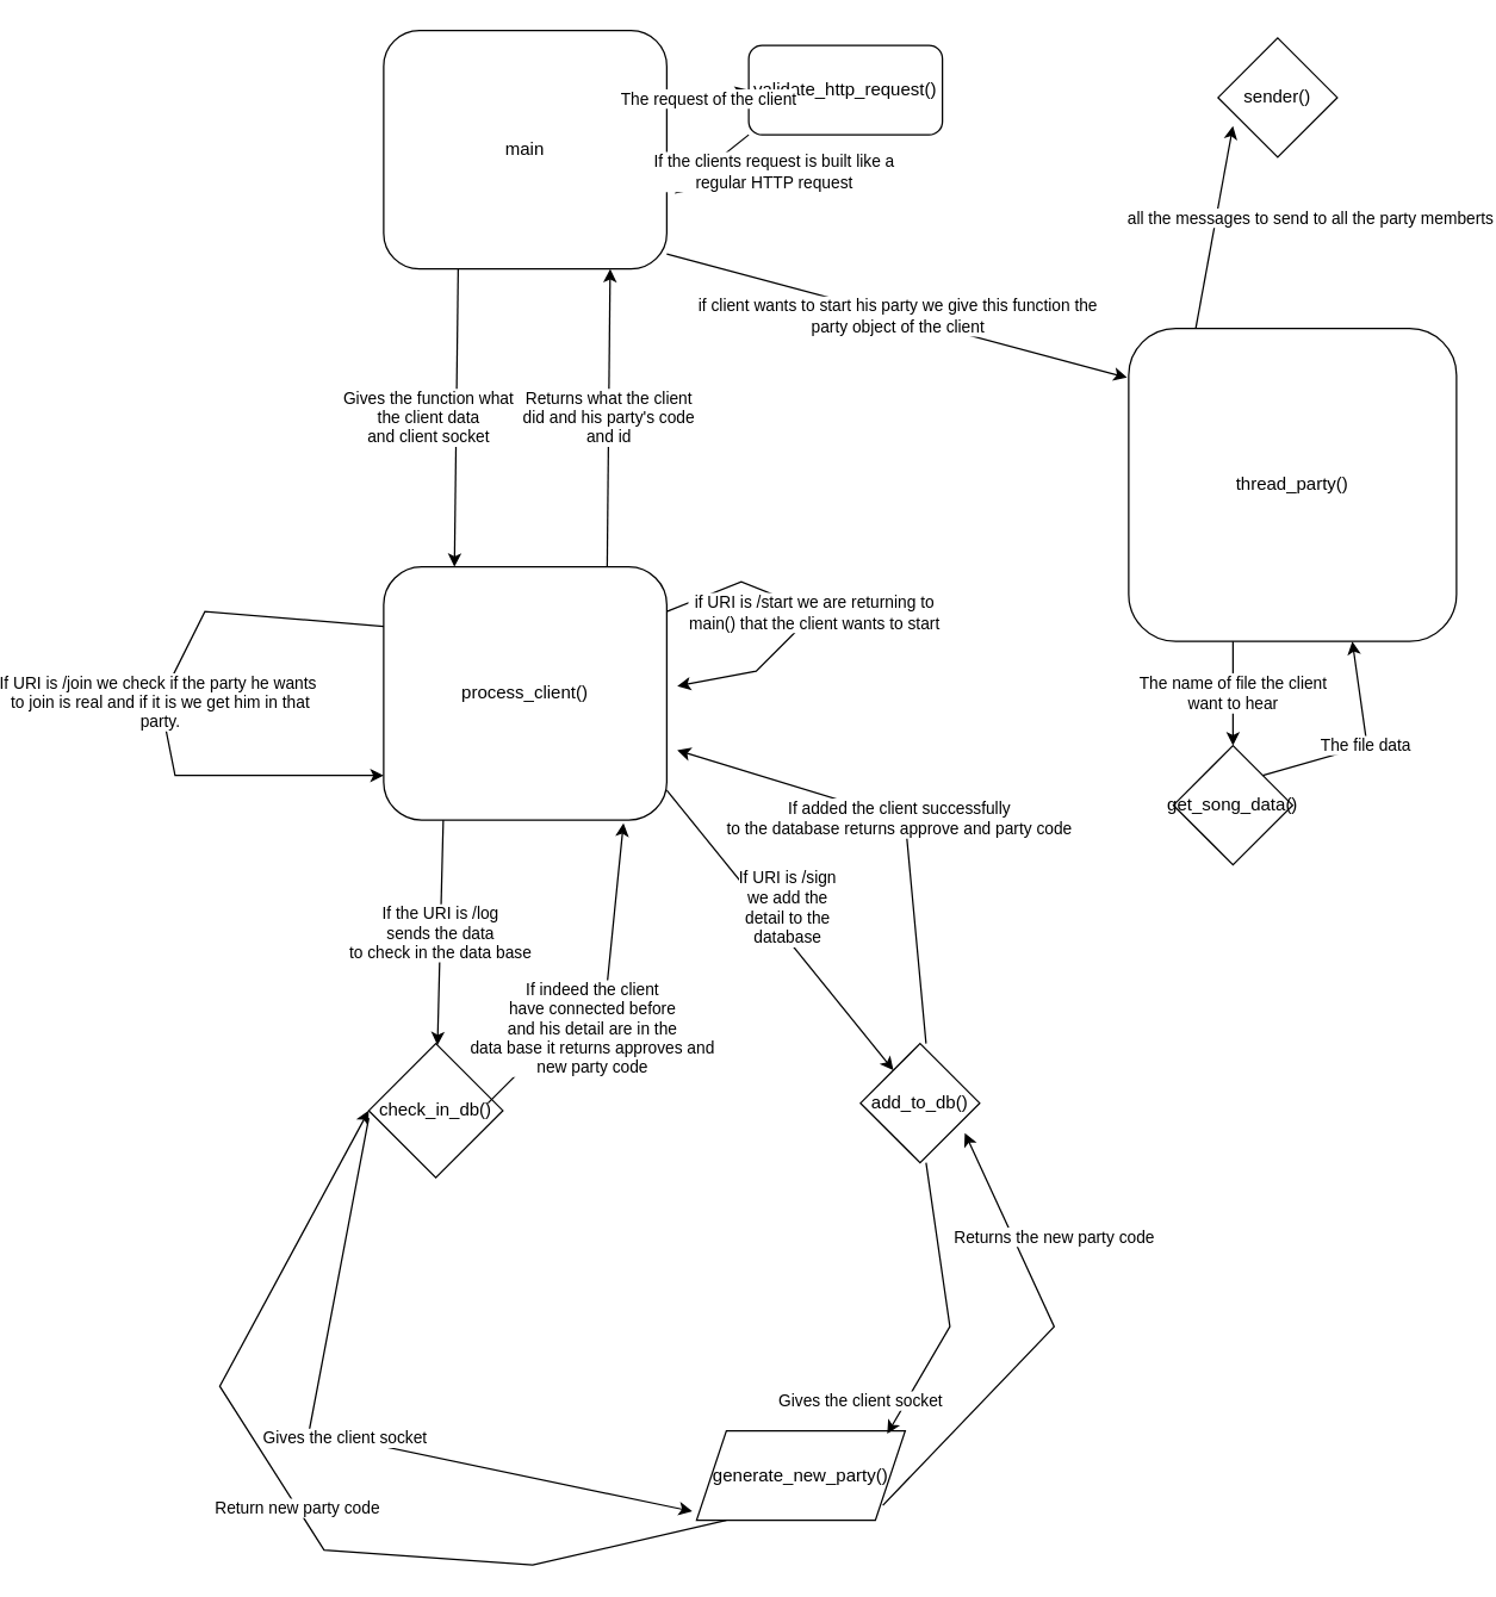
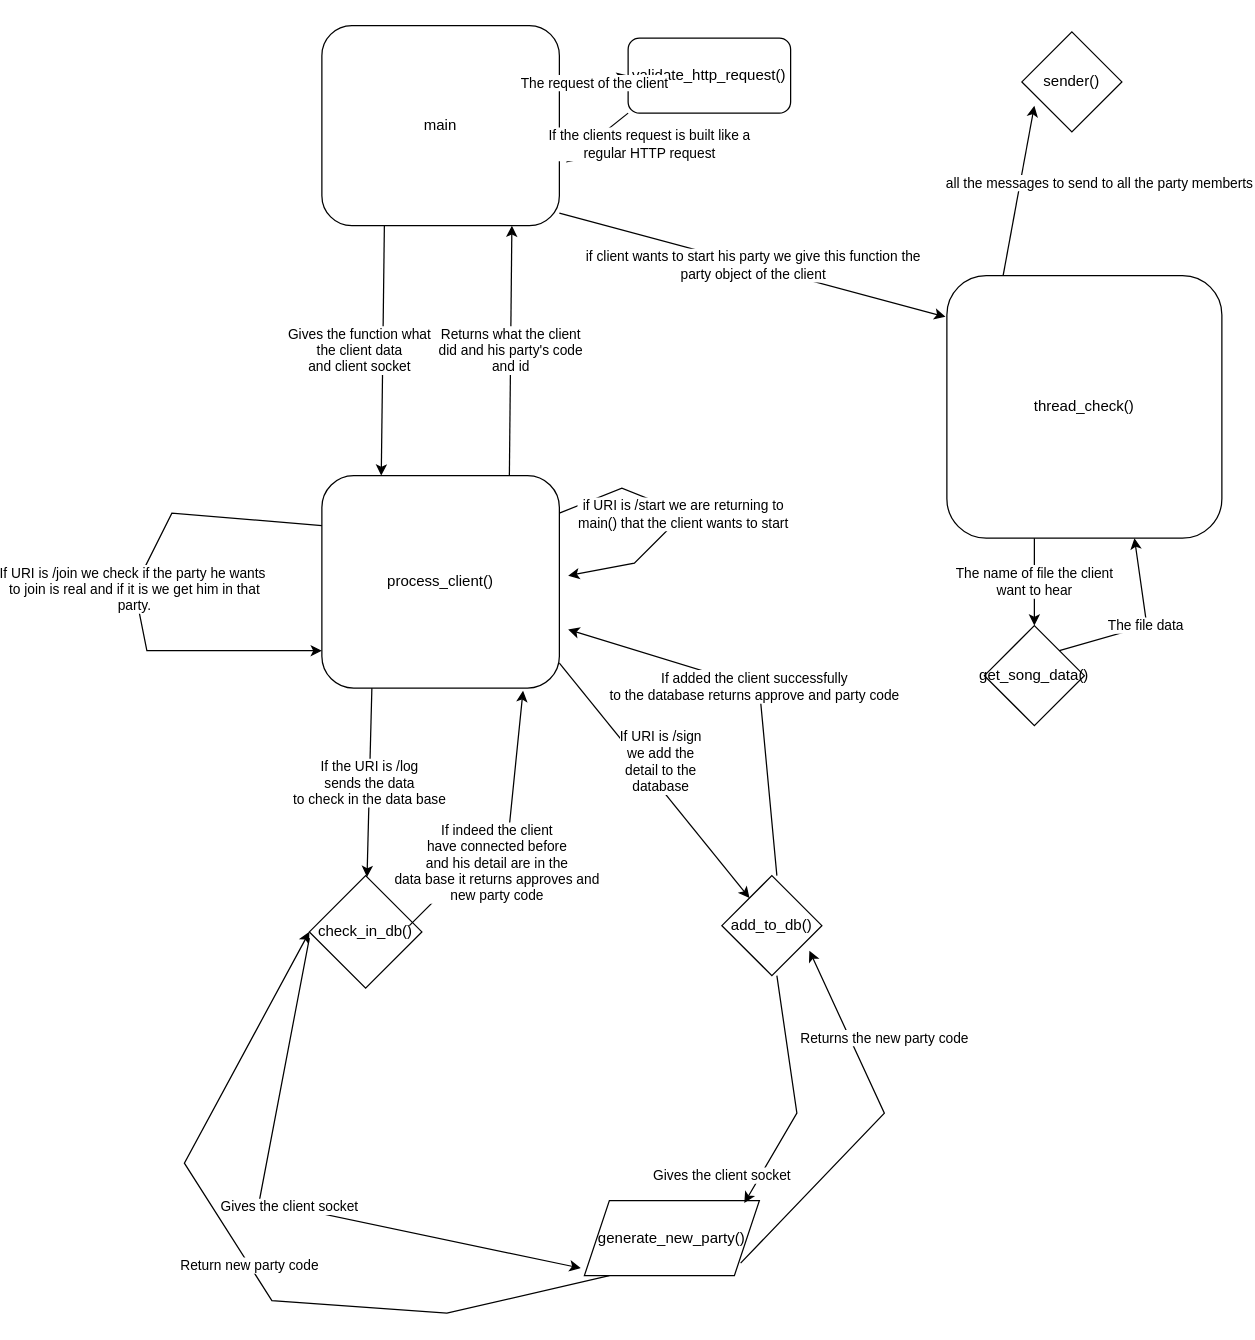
- <mxCell id="22" value="thread_party()" style="rounded=1;whiteSpace=wrap;html=1;" parent="1" vertex="1"><mxGeometry x="670" y="220" width="220" height="210" as="geometry" /></mxCell>
+ <mxCell id="22" value="thread_check()" style="rounded=1;whiteSpace=wrap;html=1;" parent="1" vertex="1"><mxGeometry x="670" y="220" width="220" height="210" as="geometry" /></mxCell>
